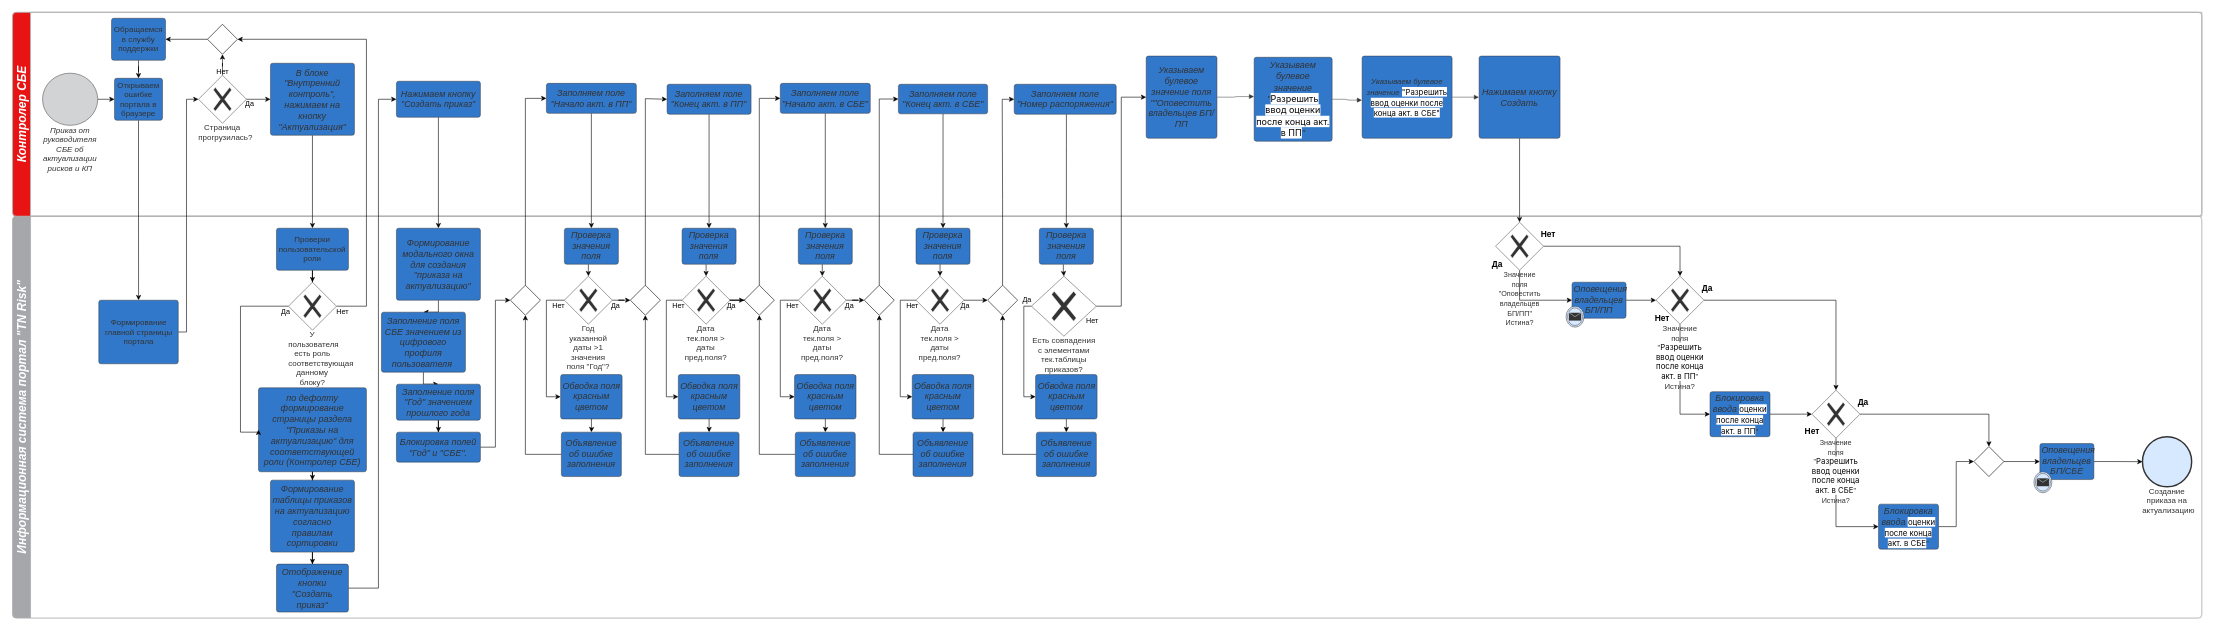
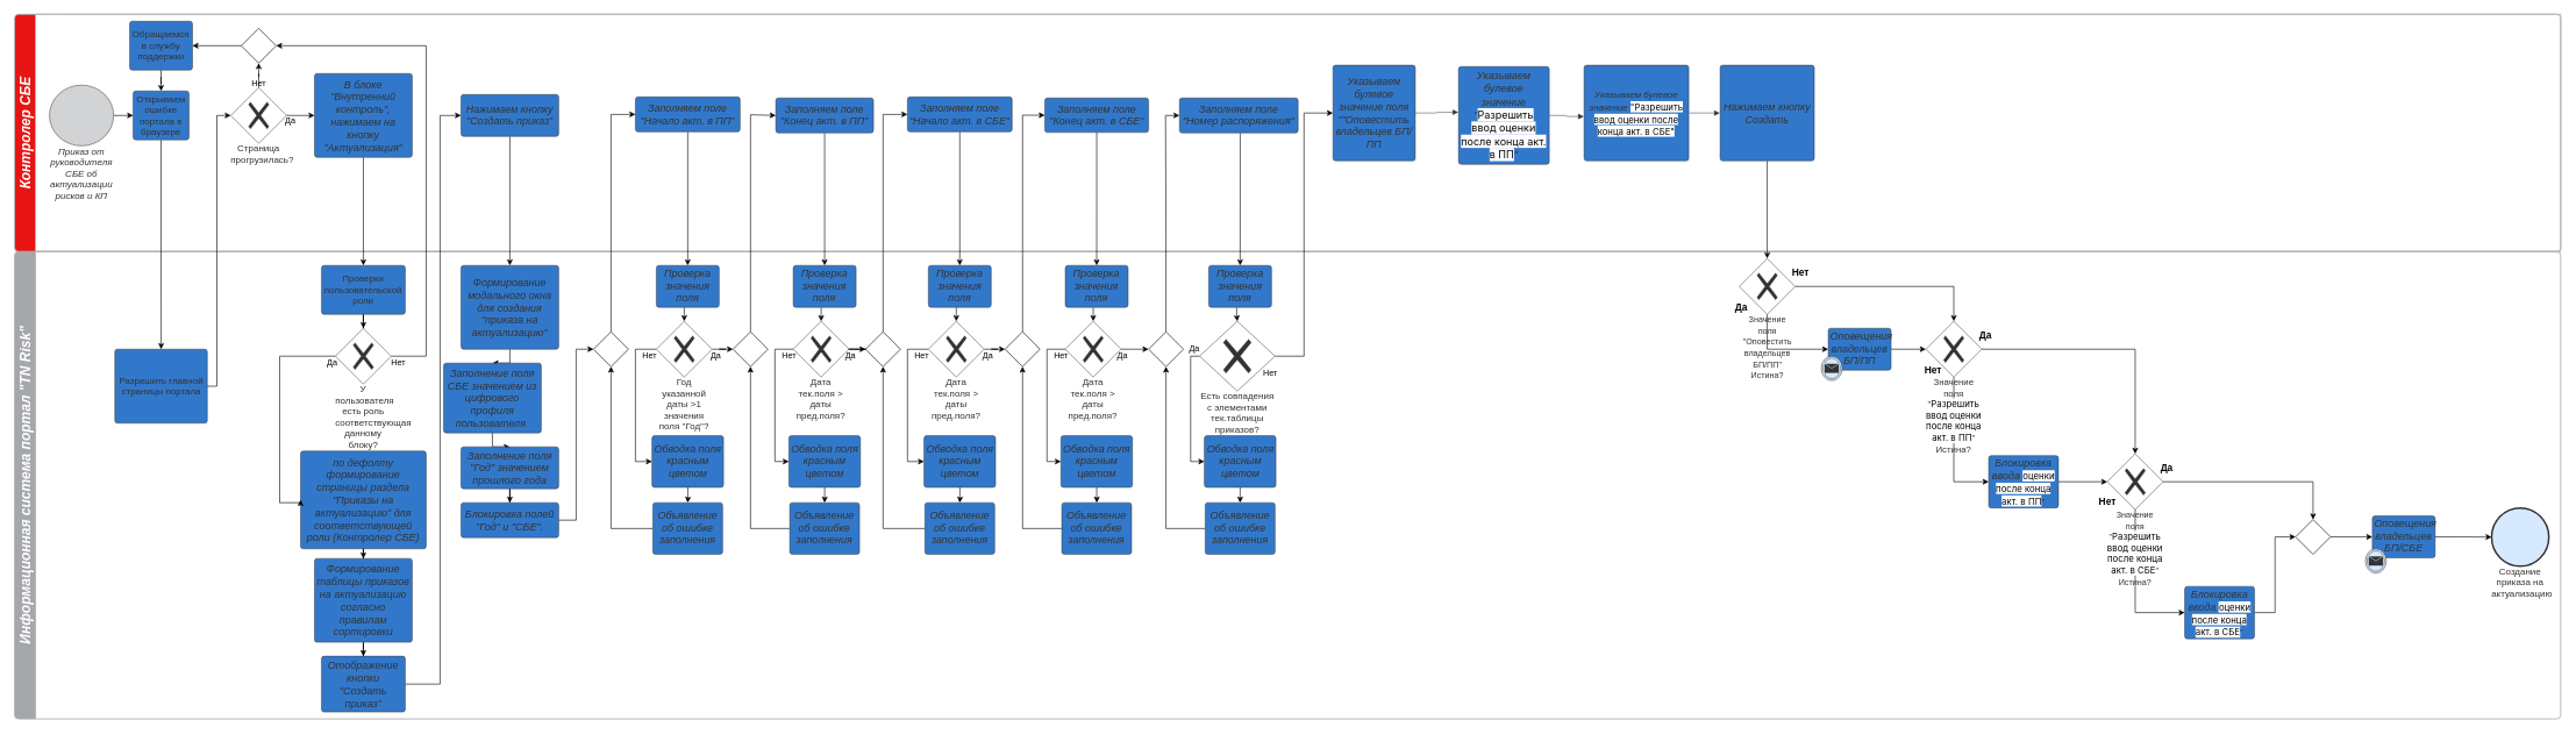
- <mxCell id="18" value="Формирование главной страницы портала" style="html=1;overflow=block;blockSpacing=1;whiteSpace=wrap;fontSize=13.3;fontColor=#333333;align=center;spacing=3.8;strokeColor=#333333;strokeOpacity=100;fillOpacity=100;rounded=1;absoluteArcSize=1;arcSize=7.5;fillColor=#3278ca;strokeWidth=0.8;" parent="1" vertex="1"><mxGeometry x="163.75" y="500" width="132.5" height="106" as="geometry" /></mxCell>
+ <mxCell id="18" value="Разрешить главной страницы портала" style="html=1;overflow=block;blockSpacing=1;whiteSpace=wrap;fontSize=13.3;fontColor=#333333;align=center;spacing=3.8;strokeColor=#333333;strokeOpacity=100;fillOpacity=100;rounded=1;absoluteArcSize=1;arcSize=7.5;fillColor=#3278ca;strokeWidth=0.8;" parent="1" vertex="1"><mxGeometry x="163.75" y="500" width="132.5" height="106" as="geometry" /></mxCell>
